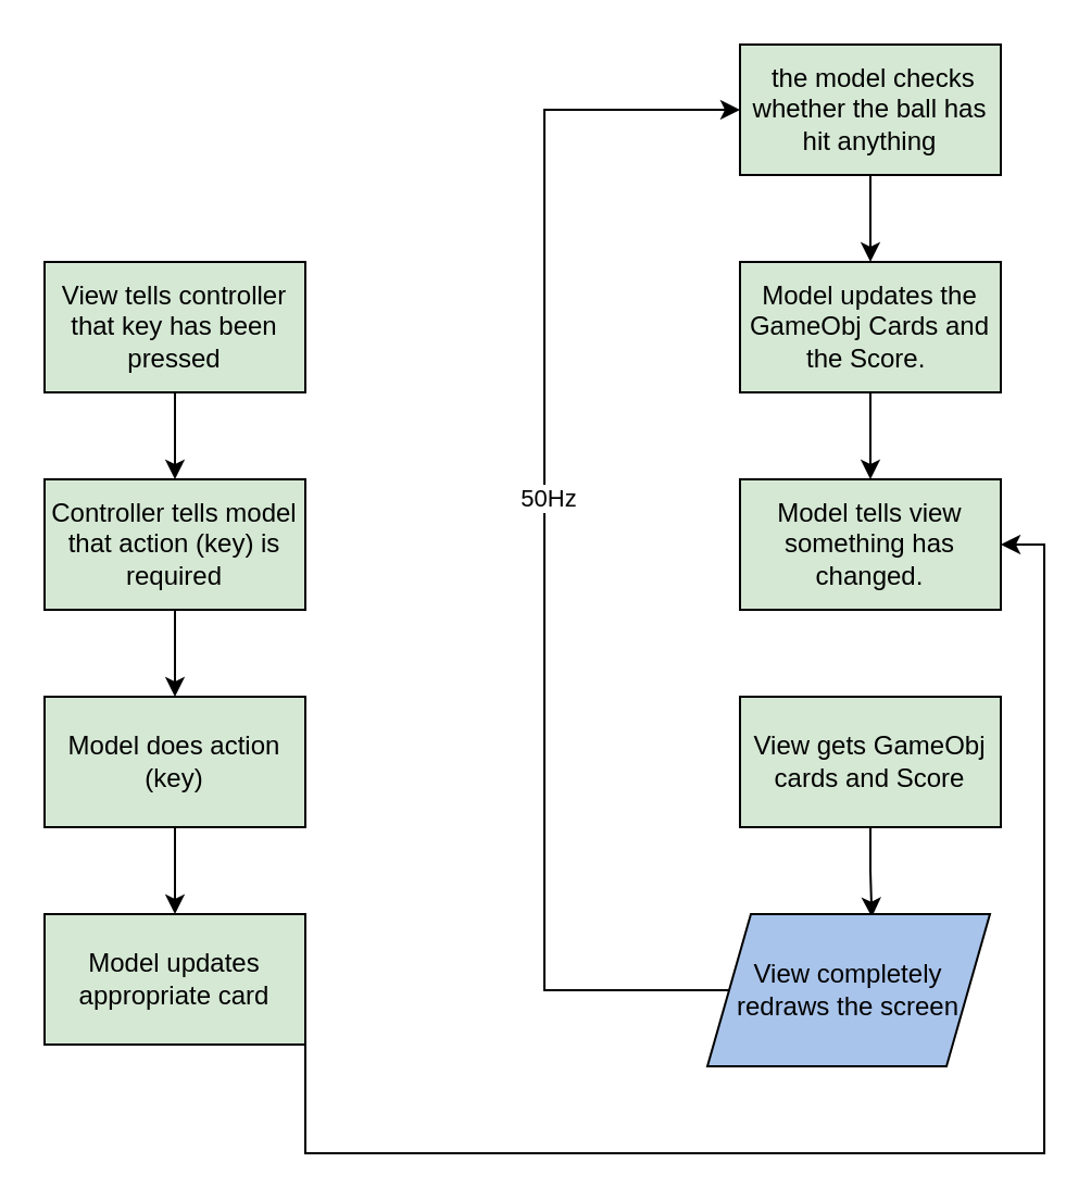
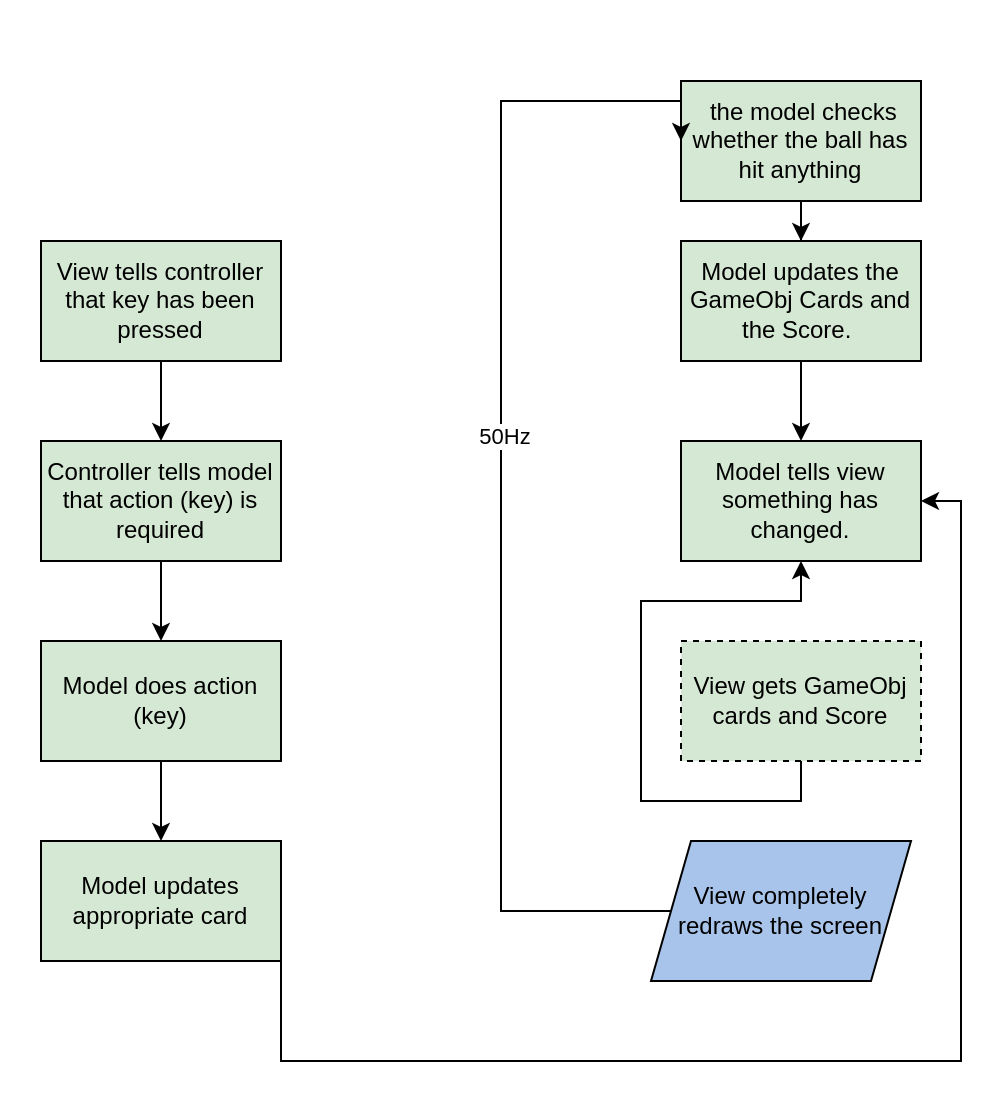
- <mxCell id="3" value="&amp;nbsp;the model checks whether the ball has hit anything" style="rounded=0;whiteSpace=wrap;html=1;fillColor=#D5E8D4;" vertex="1" parent="1"><mxGeometry x="340" y="20" width="120" height="60" as="geometry" /></mxCell>
+ <mxCell id="3" value="&amp;nbsp;the model checks whether the ball has hit anything" style="rounded=0;whiteSpace=wrap;html=1;fillColor=#D5E8D4;" vertex="1" parent="1"><mxGeometry x="340" y="40" width="120" height="60" as="geometry" /></mxCell>
- <mxCell id="8" value="View gets GameObj cards and Score" style="rounded=0;whiteSpace=wrap;html=1;fillColor=#D5E8D4;" vertex="1" parent="1"><mxGeometry x="340" y="320" width="120" height="60" as="geometry" /></mxCell>
+ <mxCell id="8" value="View gets GameObj cards and Score" style="rounded=0;whiteSpace=wrap;html=1;fillColor=#D5E8D4;dashed=1;" vertex="1" parent="1"><mxGeometry x="340" y="320" width="120" height="60" as="geometry" /></mxCell>
- <mxCell id="7" style="edgeStyle=orthogonalEdgeStyle;rounded=0;orthogonalLoop=1;jettySize=auto;html=1;exitX=0.5;exitY=1;exitDx=0;exitDy=0;entryX=0.582;entryY=0.019;entryDx=0;entryDy=0;entryPerimeter=0;" edge="1" parent="1" source="8" target="11"><mxGeometry relative="1" as="geometry" /></mxCell>
+ <mxCell id="7" style="edgeStyle=orthogonalEdgeStyle;rounded=0;orthogonalLoop=1;jettySize=auto;html=1;exitX=0.5;exitY=1;exitDx=0;exitDy=0;" edge="1" parent="1" source="8" target="6"><mxGeometry relative="1" as="geometry" /></mxCell>
